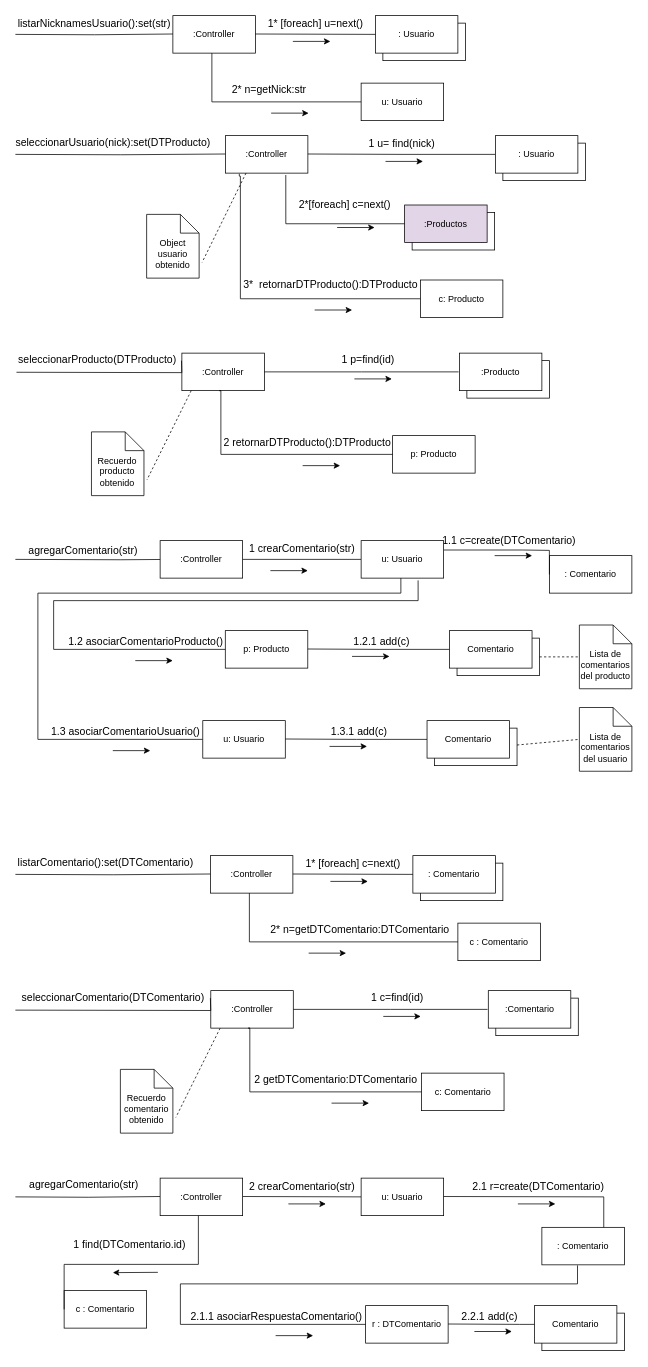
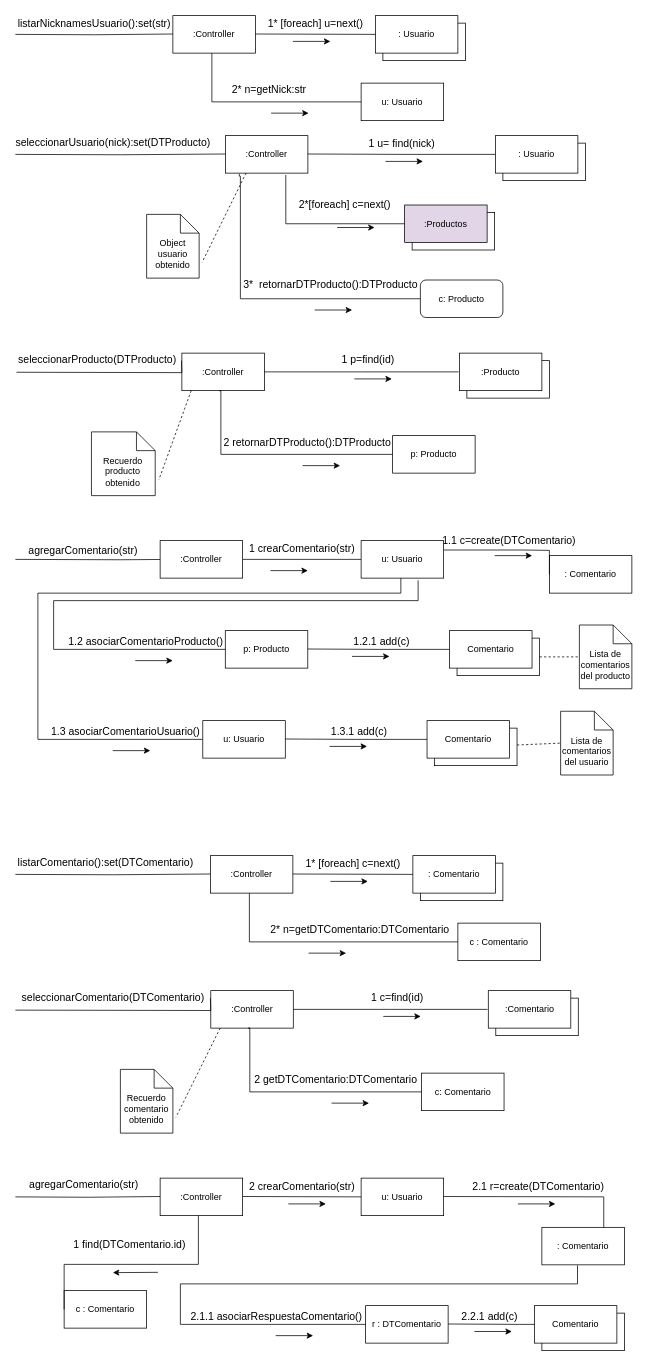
- <mxCell id="31" value="c: Producto" style="html=1;whiteSpace=wrap;" vertex="1" parent="1"><mxGeometry x="560" y="372.5" width="110" height="50" as="geometry" /></mxCell>
+ <mxCell id="31" value="c: Producto" style="html=1;whiteSpace=wrap;rounded=1;" vertex="1" parent="1"><mxGeometry x="560" y="372.5" width="110" height="50" as="geometry" /></mxCell>
- <mxCell id="46" value="Recuerdo producto obtenido" style="shape=note2;boundedLbl=1;whiteSpace=wrap;html=1;size=25;verticalAlign=top;align=center;" vertex="1" parent="1"><mxGeometry x="121.44" y="575" width="70" height="85" as="geometry" /></mxCell>
+ <mxCell id="46" value="Recuerdo producto obtenido" style="shape=note2;boundedLbl=1;whiteSpace=wrap;html=1;size=25;verticalAlign=top;align=center;" vertex="1" parent="1"><mxGeometry x="121.44" y="575" width="85" height="85" as="geometry" /></mxCell>
- <mxCell id="63" value="Lista de comentarios del usuario" style="shape=note2;boundedLbl=1;whiteSpace=wrap;html=1;size=25;verticalAlign=top;align=center;" vertex="1" parent="1"><mxGeometry x="772" y="942.5" width="70" height="85" as="geometry" /></mxCell>
+ <mxCell id="63" value="Lista de comentarios del usuario" style="shape=note2;boundedLbl=1;whiteSpace=wrap;html=1;size=25;verticalAlign=top;align=center;" vertex="1" parent="1"><mxGeometry x="747" y="947.5" width="70" height="85" as="geometry" /></mxCell>
